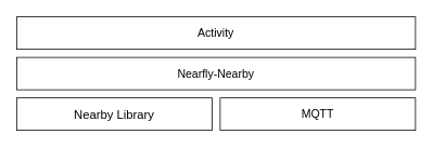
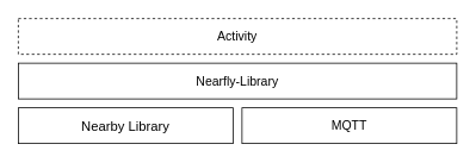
- <mxCell id="5" value="&lt;font style=&quot;font-size: 14px&quot;&gt;Activity&lt;/font&gt;" style="rounded=0;whiteSpace=wrap;html=1;" vertex="1" parent="1"><mxGeometry x="20" y="20" width="490" height="40" as="geometry" /></mxCell>
+ <mxCell id="5" value="&lt;font style=&quot;font-size: 14px&quot;&gt;Activity&lt;/font&gt;" style="rounded=0;whiteSpace=wrap;html=1;dashed=1;" vertex="1" parent="1"><mxGeometry x="20" y="20" width="490" height="40" as="geometry" /></mxCell>
- <mxCell id="4" value="&lt;font style=&quot;font-size: 14px&quot;&gt;Nearfly-Nearby&lt;/font&gt;" style="rounded=0;whiteSpace=wrap;html=1;" vertex="1" parent="1"><mxGeometry x="20" y="70" width="490" height="40" as="geometry" /></mxCell>
+ <mxCell id="4" value="&lt;font style=&quot;font-size: 14px&quot;&gt;Nearfly-Library&lt;/font&gt;" style="rounded=0;whiteSpace=wrap;html=1;" vertex="1" parent="1"><mxGeometry x="20" y="70" width="490" height="40" as="geometry" /></mxCell>
